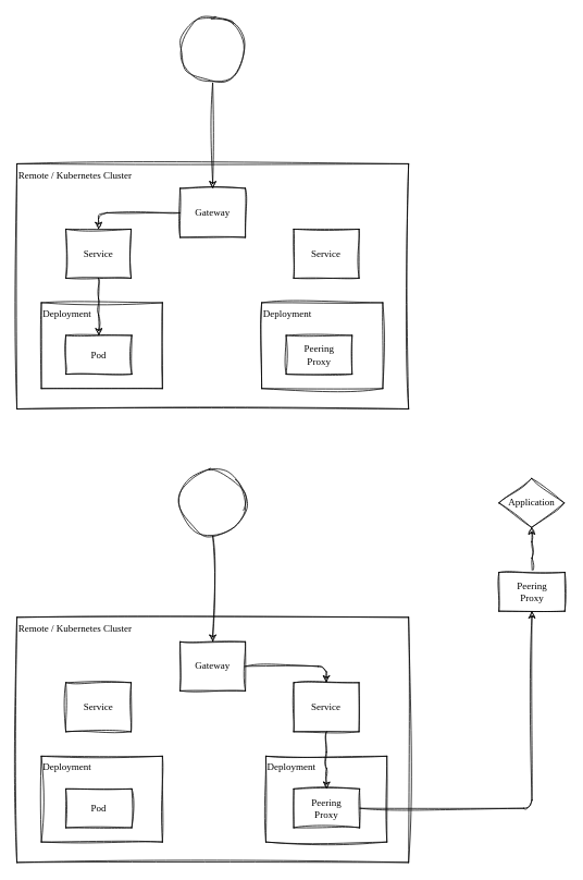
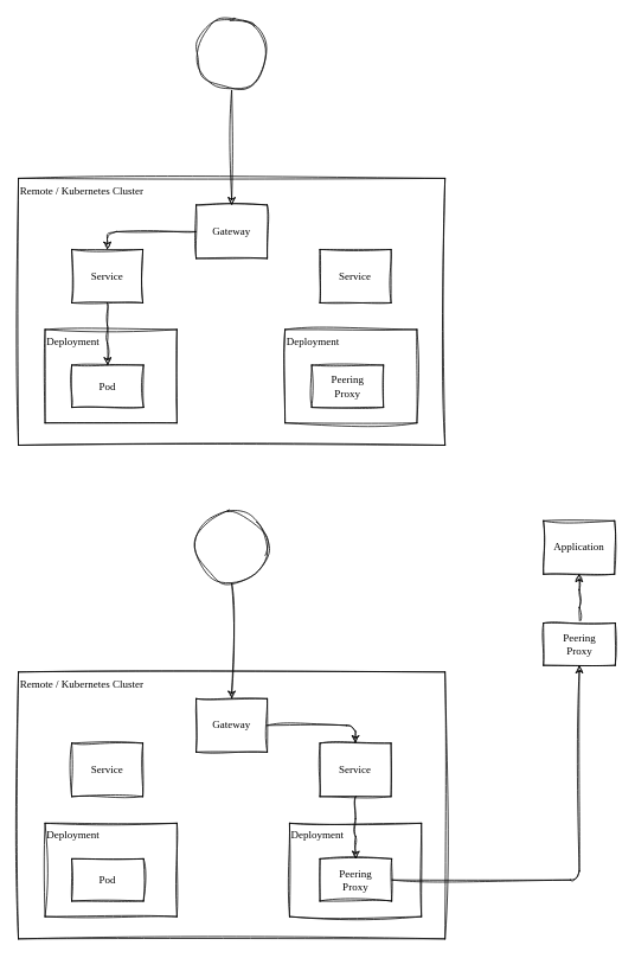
- <mxCell id="29" value="Application" style="rhombus;whiteSpace=wrap;html=1;sketch=1;curveFitting=1;jiggle=2;fontFamily=Comic Sans MS;" parent="1" vertex="1"><mxGeometry x="610.75" y="585" width="80" height="60" as="geometry" /></mxCell>
+ <mxCell id="29" value="Application" style="rounded=0;whiteSpace=wrap;html=1;sketch=1;curveFitting=1;jiggle=2;fontFamily=Comic Sans MS;" parent="1" vertex="1"><mxGeometry x="610.75" y="585" width="80" height="60" as="geometry" /></mxCell>
